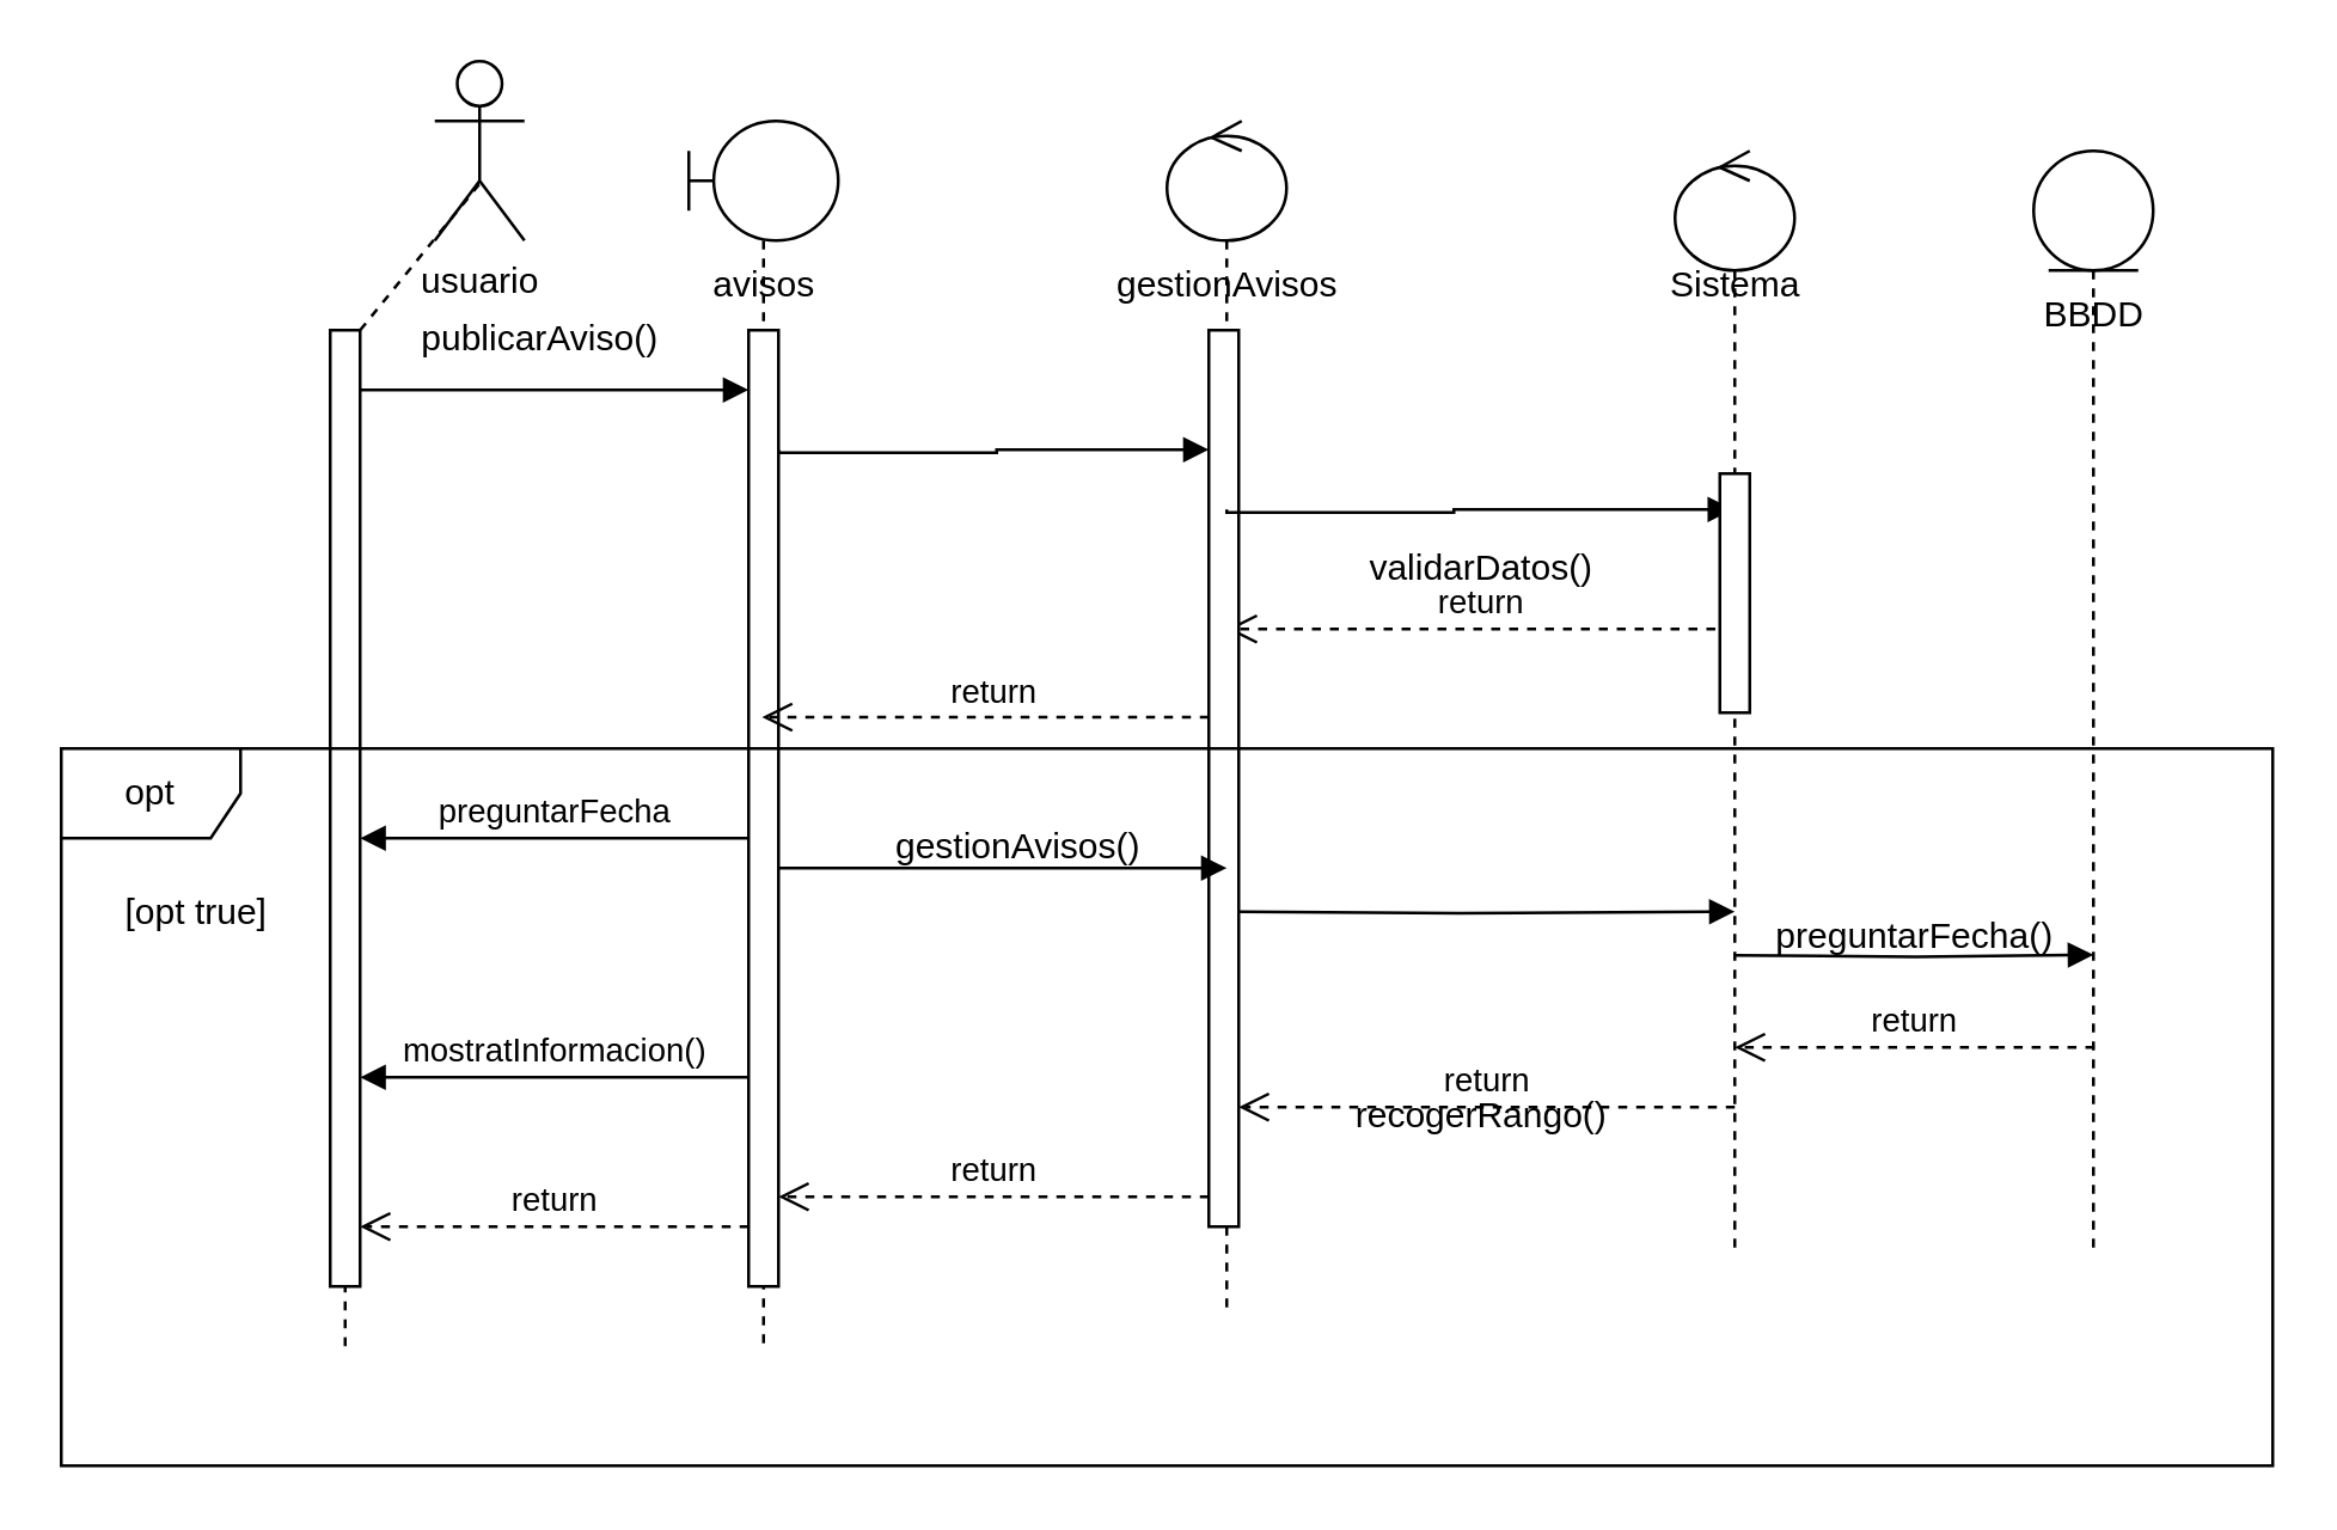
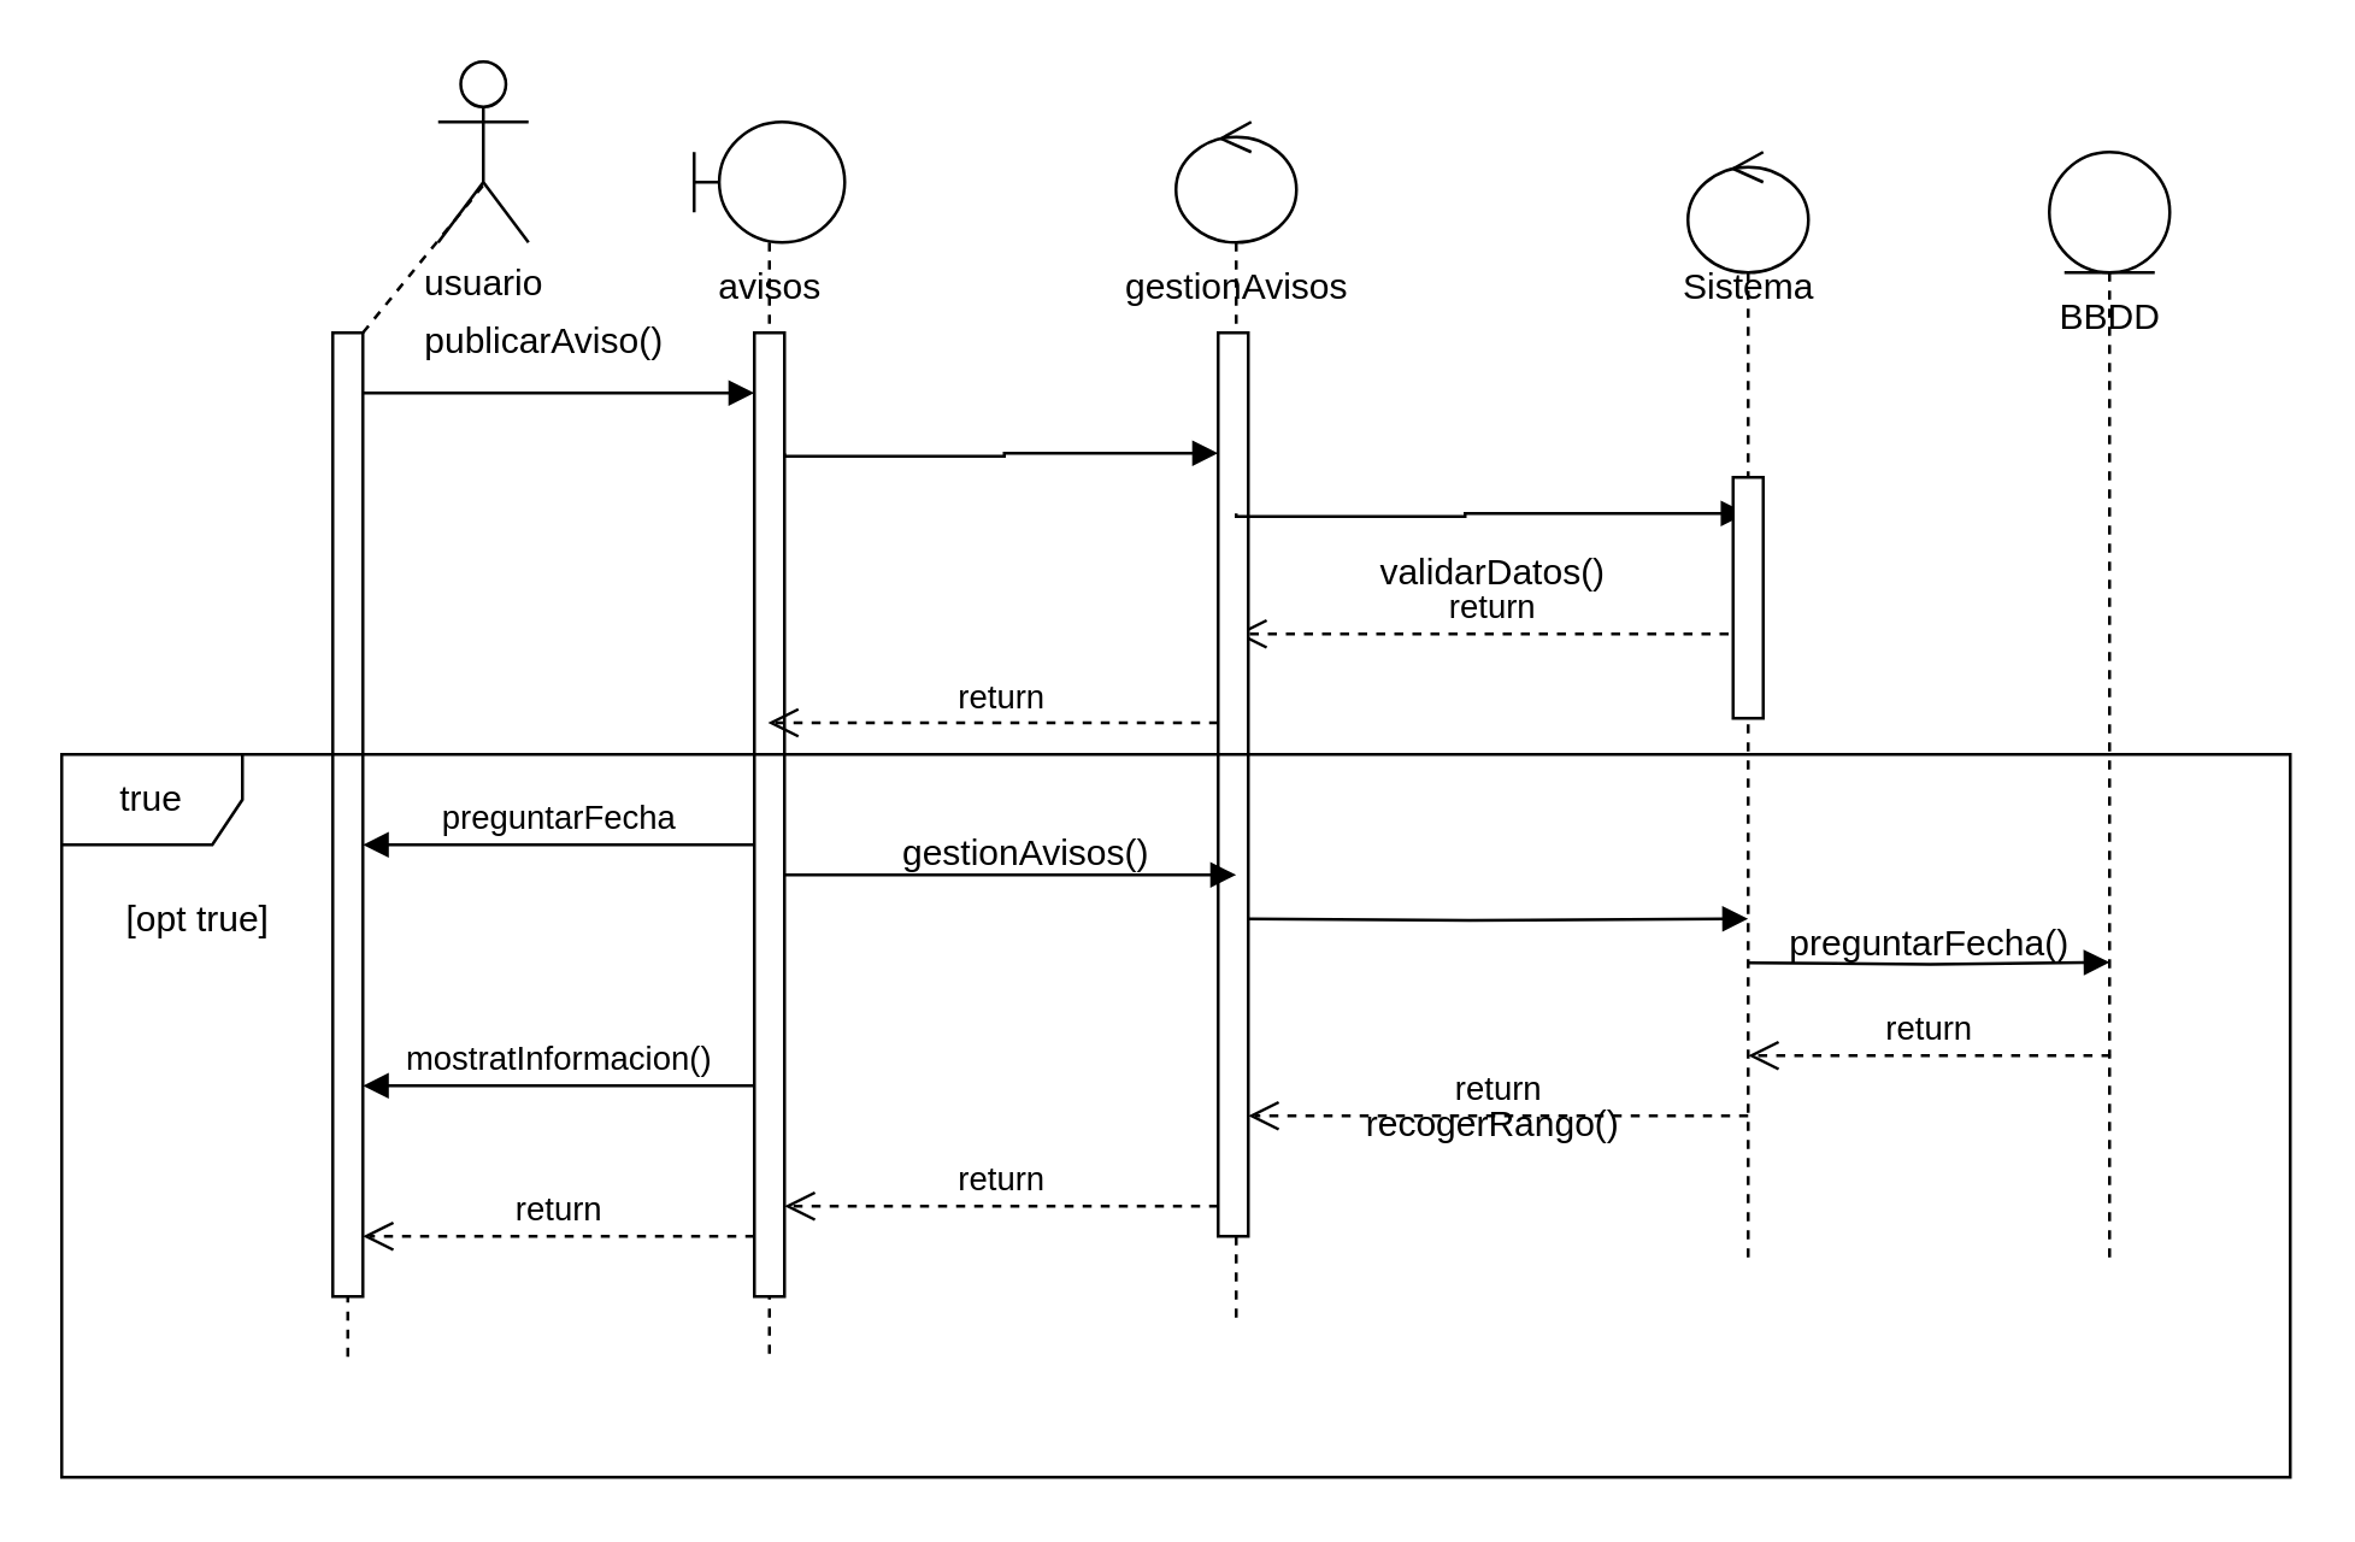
- <mxCell id="22" value="opt" style="shape=umlFrame;whiteSpace=wrap;html=1;pointerEvents=0;" vertex="1" parent="1"><mxGeometry x="20" y="250" width="740" height="240" as="geometry" /></mxCell>
+ <mxCell id="22" value="true" style="shape=umlFrame;whiteSpace=wrap;html=1;pointerEvents=0;" vertex="1" parent="1"><mxGeometry x="20" y="250" width="740" height="240" as="geometry" /></mxCell>
